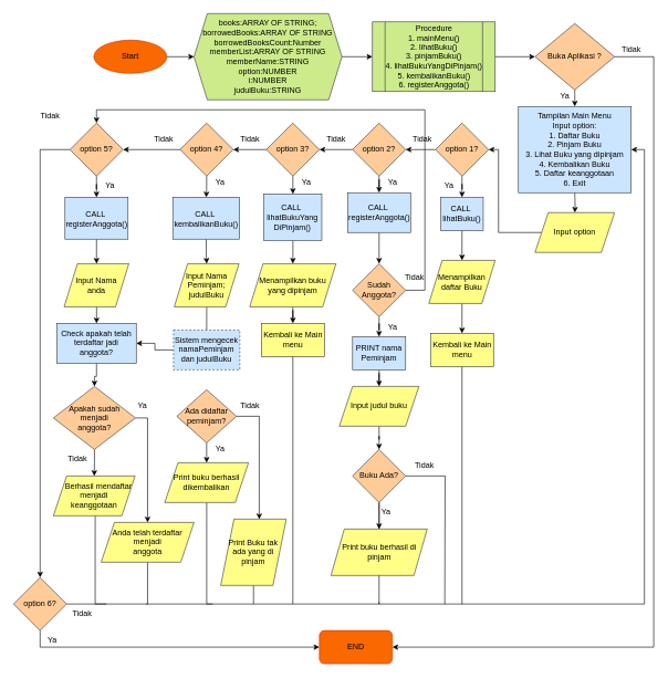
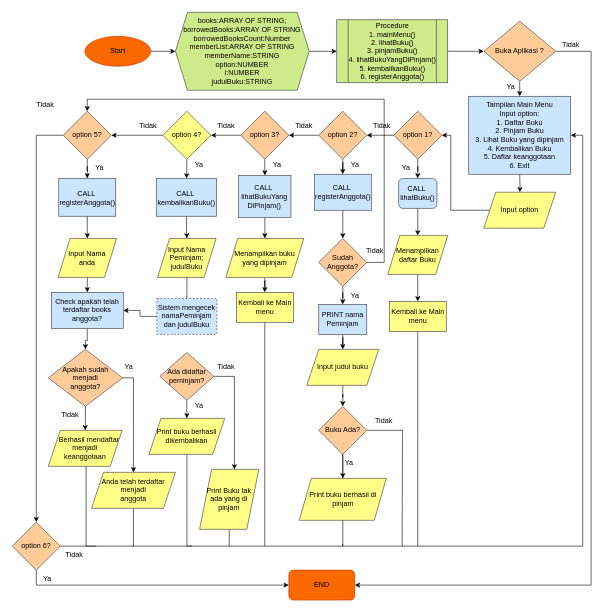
- <mxCell id="29" value="option 4?" style="rhombus;whiteSpace=wrap;html=1;fillStyle=auto;fillColor=#ffcc99;strokeColor=#36393d;" vertex="1" parent="1"><mxGeometry x="271" y="185" width="80" height="80" as="geometry" /></mxCell>
+ <mxCell id="29" value="option 4?" style="rhombus;whiteSpace=wrap;html=1;fillStyle=auto;fillColor=#ffff88;strokeColor=#36393d;" vertex="1" parent="1"><mxGeometry x="271" y="185" width="80" height="80" as="geometry" /></mxCell>
- <mxCell id="99" value="CALL&amp;nbsp; lihatBuku()" style="rounded=0;whiteSpace=wrap;html=1;fillStyle=auto;fillColor=#cce5ff;strokeColor=#36393d;" vertex="1" parent="1"><mxGeometry x="664" y="297" width="64" height="50" as="geometry" /></mxCell>
+ <mxCell id="99" value="CALL&amp;nbsp; lihatBuku()" style="whiteSpace=wrap;html=1;fillStyle=auto;fillColor=#cce5ff;strokeColor=#36393d;rounded=1;" vertex="1" parent="1"><mxGeometry x="664" y="297" width="64" height="50" as="geometry" /></mxCell>
- <mxCell id="89" value="Check apakah telah terdaftar jadi anggota?" style="rounded=0;whiteSpace=wrap;html=1;fillStyle=auto;fillColor=#cce5ff;strokeColor=#36393d;" vertex="1" parent="1"><mxGeometry x="85" y="487" width="120" height="60" as="geometry" /></mxCell>
+ <mxCell id="89" value="Check apakah telah terdaftar books anggota?" style="rounded=0;whiteSpace=wrap;html=1;fillStyle=auto;fillColor=#cce5ff;strokeColor=#36393d;" vertex="1" parent="1"><mxGeometry x="85" y="487" width="120" height="60" as="geometry" /></mxCell>
